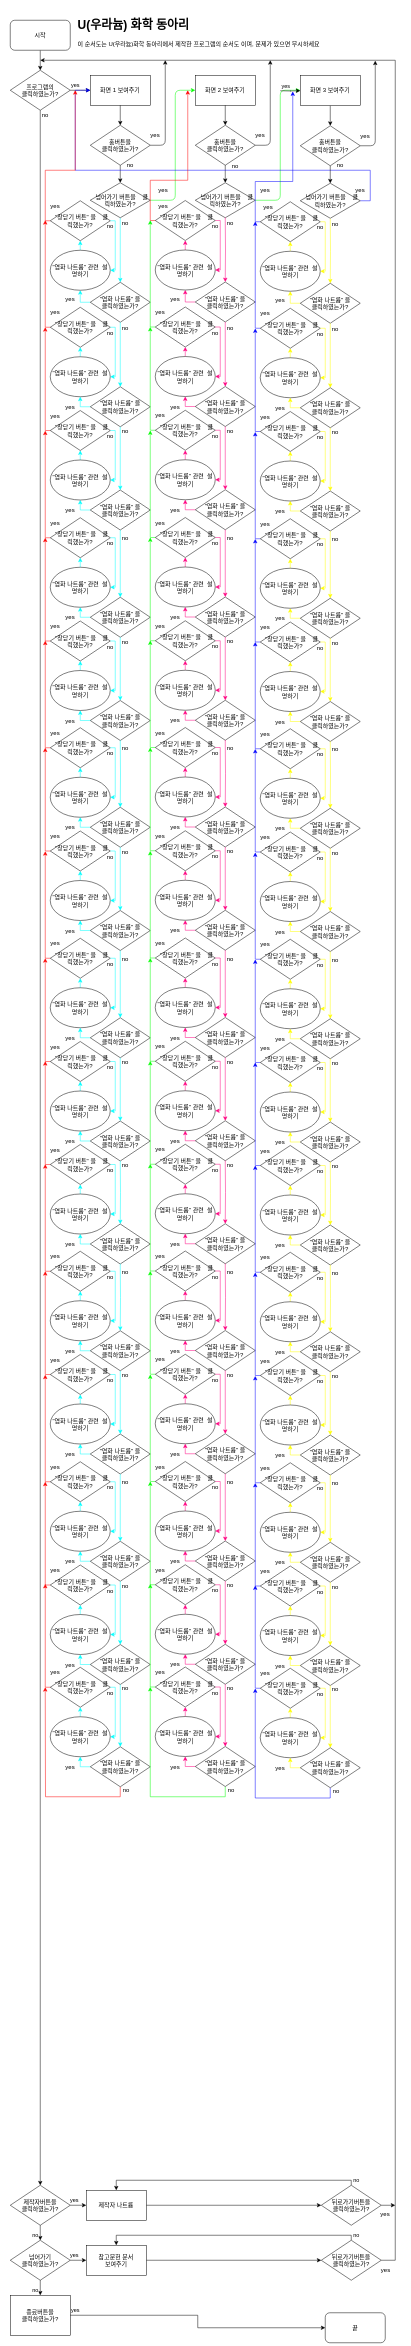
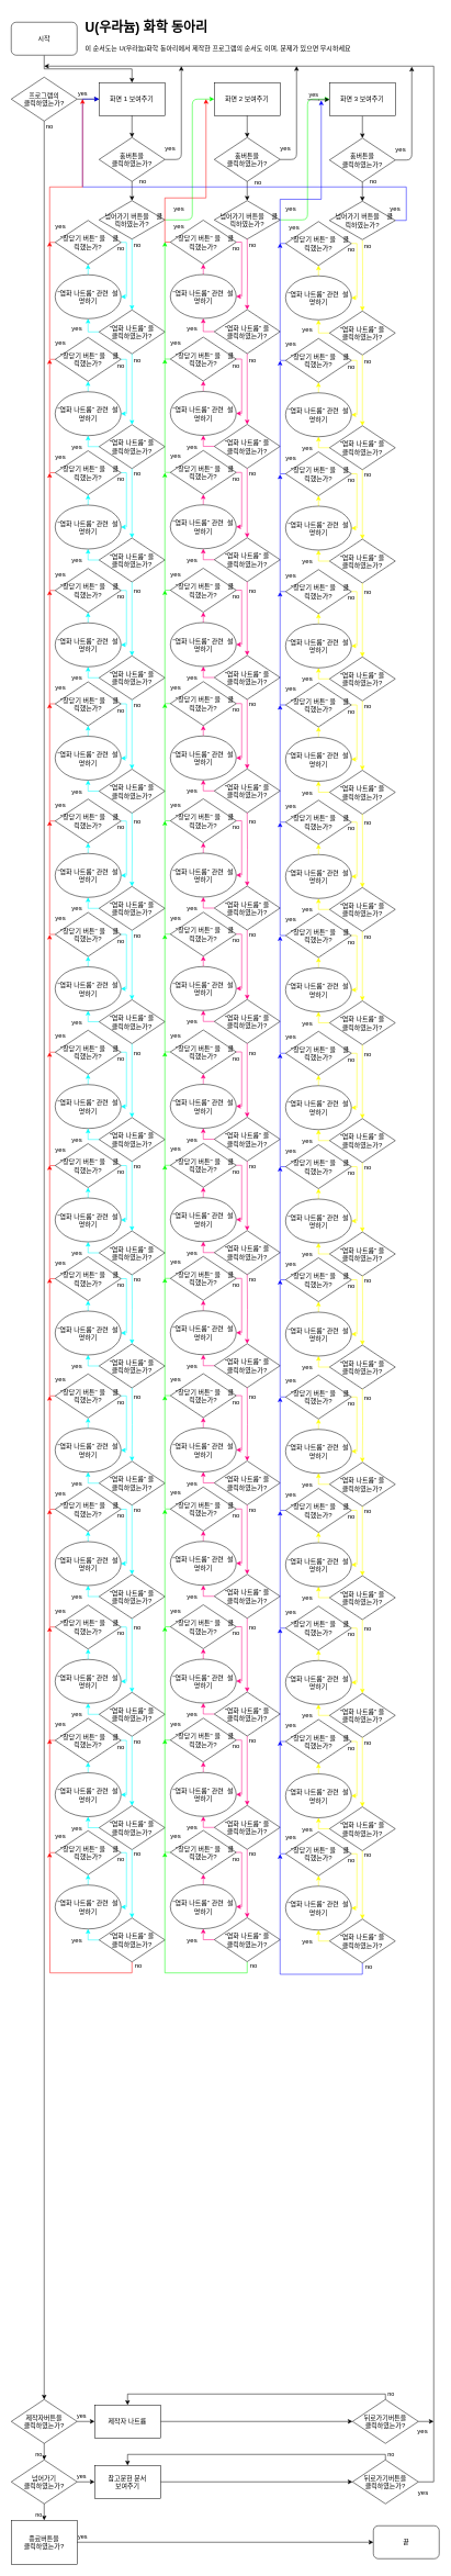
- <mxCell id="2" parent="1" edge="1" target="6" source="3" style="edgeStyle=orthogonalEdgeStyle;rounded=0;orthogonalLoop=1;jettySize=auto;html=1;exitX=0.5;exitY=1;exitDx=0;exitDy=0;entryX=0.5;entryY=0;entryDx=0;entryDy=0;"><mxGeometry as="geometry" relative="1" /></mxCell>
+ <mxCell id="2" parent="1" edge="1" target="14" source="3" style="edgeStyle=orthogonalEdgeStyle;rounded=0;orthogonalLoop=1;jettySize=auto;html=1;exitX=0.5;exitY=1;exitDx=0;exitDy=0;"><mxGeometry as="geometry" relative="1" /></mxCell>
- <mxCell value="끝" id="28" parent="1" style="rounded=1;whiteSpace=wrap;html=1;" vertex="1"><mxGeometry x="650" y="4625" as="geometry" height="60" width="120" /></mxCell>
+ <mxCell value="끝" id="28" parent="1" style="rounded=1;whiteSpace=wrap;html=1;" vertex="1"><mxGeometry as="geometry" height="60" width="120" y="4600" x="680" /></mxCell>
